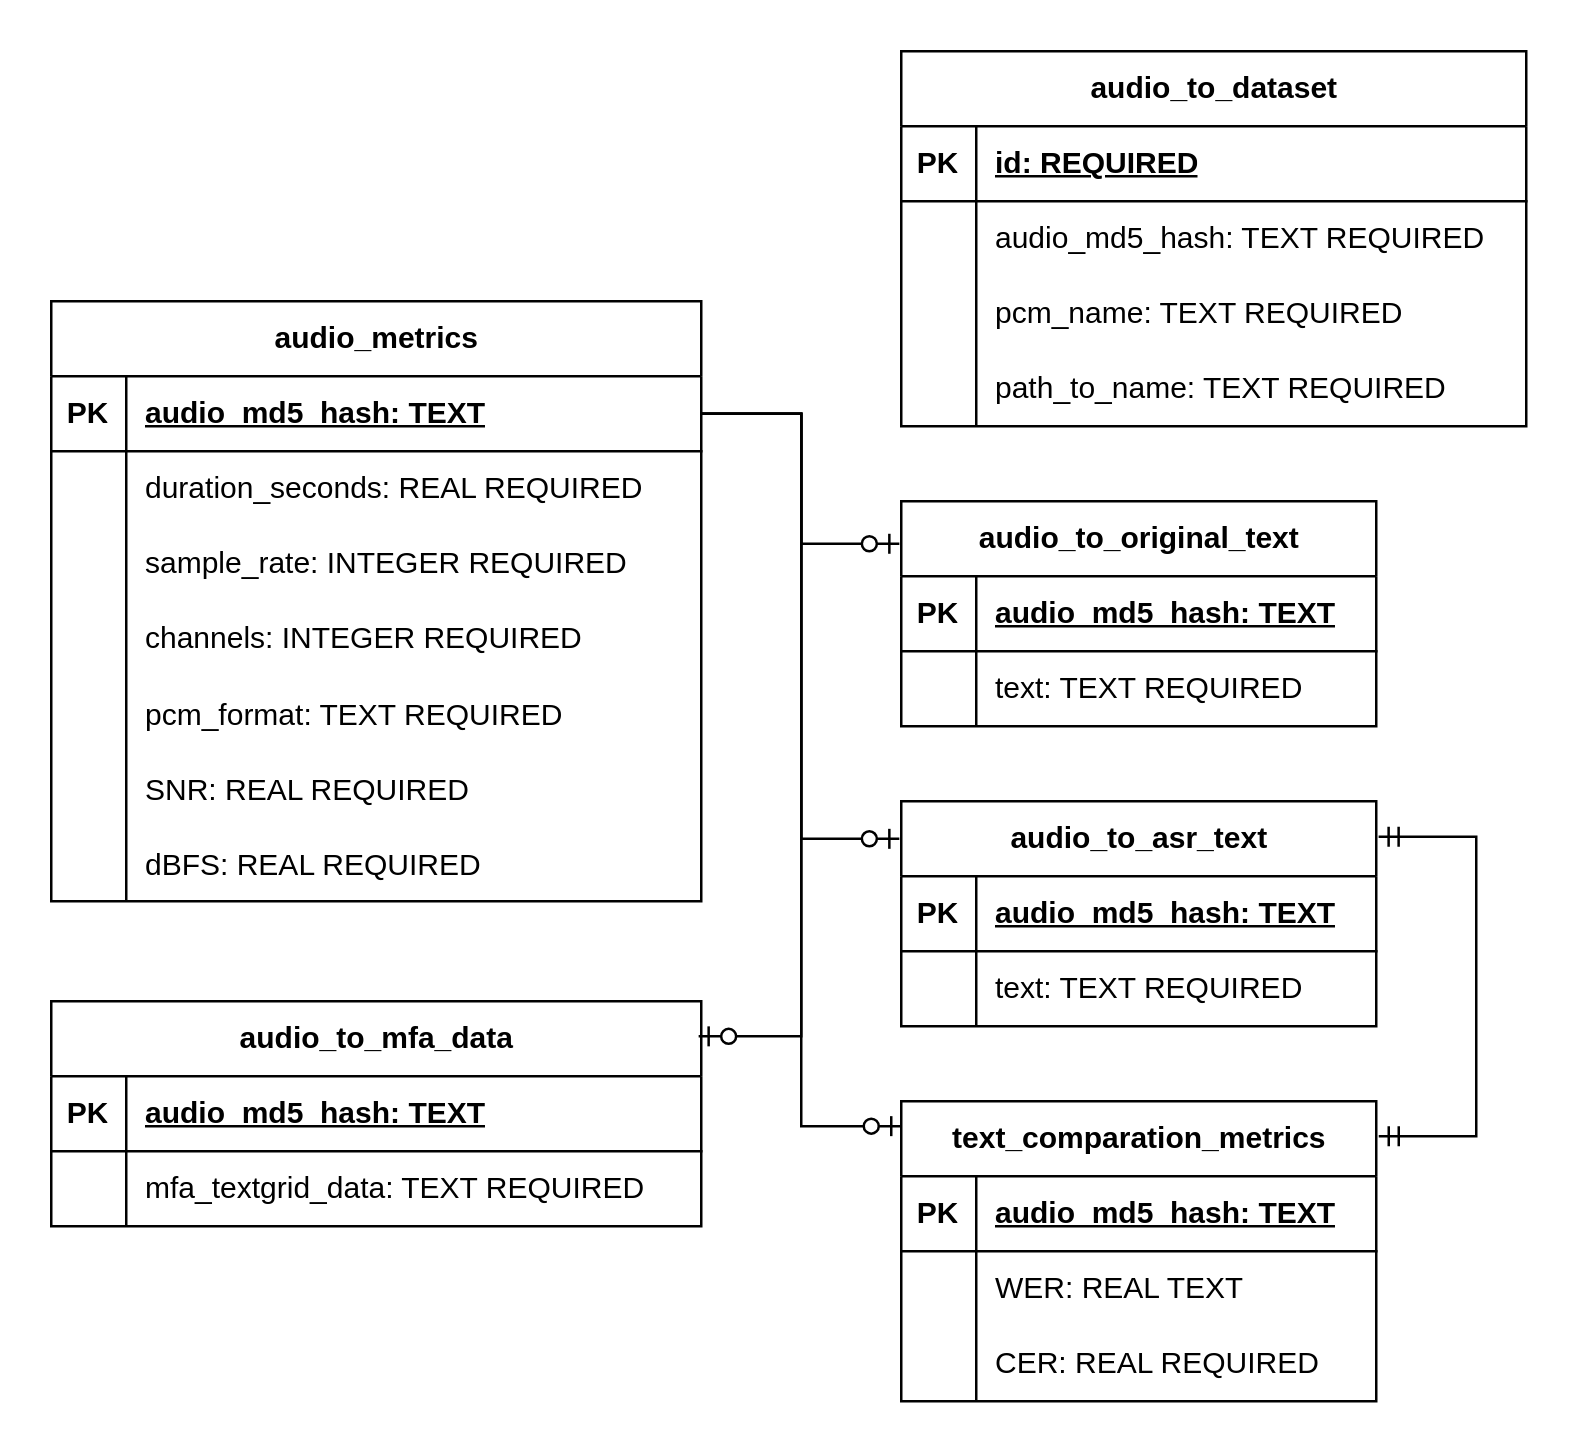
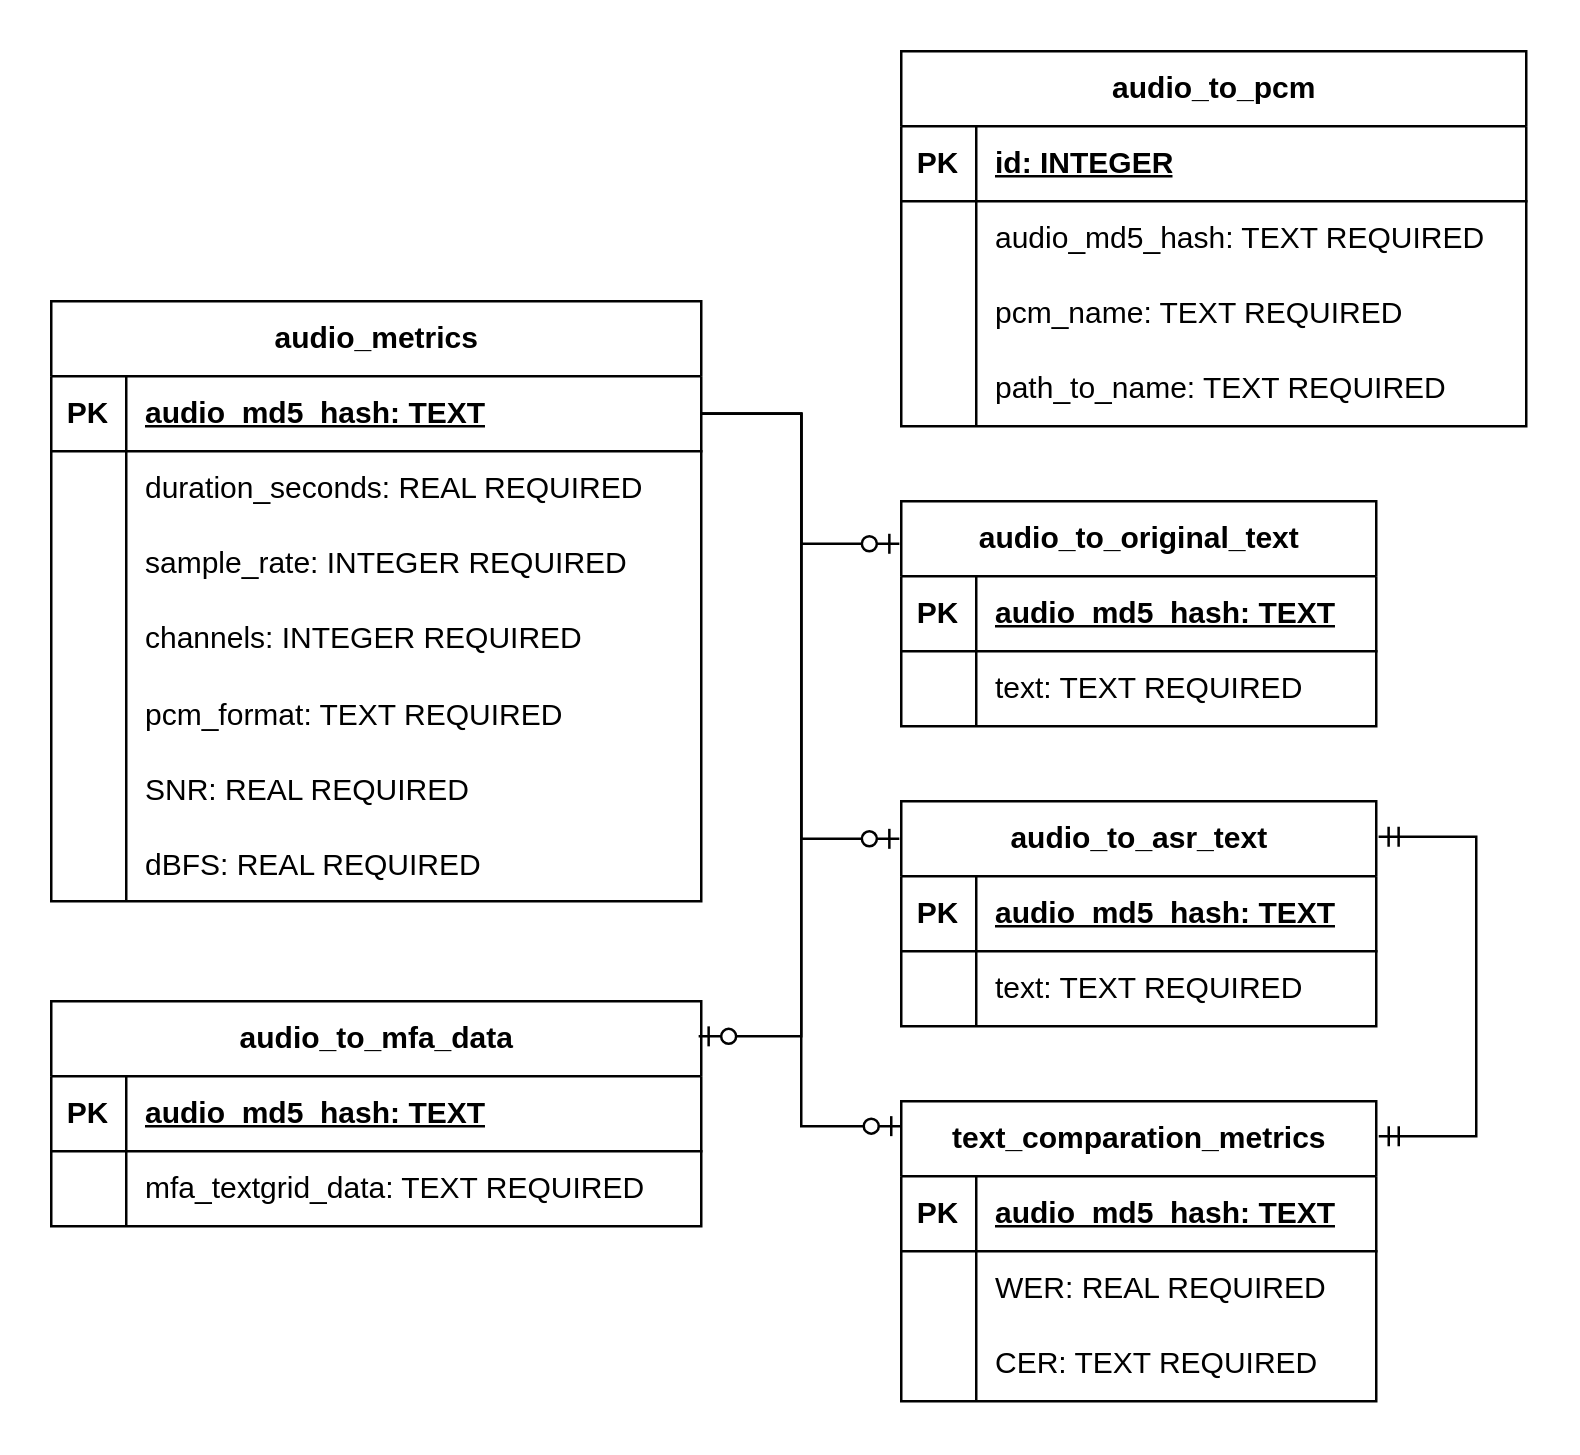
- <mxCell id="24" value="audio_to_dataset" style="shape=table;startSize=30;container=1;collapsible=1;childLayout=tableLayout;fixedRows=1;rowLines=0;fontStyle=1;align=center;resizeLast=1;html=1;" vertex="1" parent="1"><mxGeometry x="360" y="20" width="250" height="150" as="geometry" /></mxCell>
+ <mxCell id="24" value="audio_to_pcm" style="shape=table;startSize=30;container=1;collapsible=1;childLayout=tableLayout;fixedRows=1;rowLines=0;fontStyle=1;align=center;resizeLast=1;html=1;" vertex="1" parent="1"><mxGeometry x="360" y="20" width="250" height="150" as="geometry" /></mxCell>
- <mxCell id="27" value="id: REQUIRED" style="shape=partialRectangle;connectable=0;fillColor=none;top=0;left=0;bottom=0;right=0;align=left;spacingLeft=6;fontStyle=5;overflow=hidden;whiteSpace=wrap;html=1;" vertex="1" parent="25"><mxGeometry x="30" width="220" height="30" as="geometry"><mxRectangle width="220" height="30" as="alternateBounds" /></mxGeometry></mxCell>
+ <mxCell id="27" value="id: INTEGER" style="shape=partialRectangle;connectable=0;fillColor=none;top=0;left=0;bottom=0;right=0;align=left;spacingLeft=6;fontStyle=5;overflow=hidden;whiteSpace=wrap;html=1;" vertex="1" parent="25"><mxGeometry x="30" width="220" height="30" as="geometry"><mxRectangle width="220" height="30" as="alternateBounds" /></mxGeometry></mxCell>
- <mxCell id="57" value="WER: REAL TEXT" style="shape=partialRectangle;connectable=0;fillColor=none;top=0;left=0;bottom=0;right=0;align=left;spacingLeft=6;overflow=hidden;whiteSpace=wrap;html=1;" vertex="1" parent="55"><mxGeometry x="30" width="160" height="30" as="geometry"><mxRectangle width="160" height="30" as="alternateBounds" /></mxGeometry></mxCell>
+ <mxCell id="57" value="WER: REAL REQUIRED" style="shape=partialRectangle;connectable=0;fillColor=none;top=0;left=0;bottom=0;right=0;align=left;spacingLeft=6;overflow=hidden;whiteSpace=wrap;html=1;" vertex="1" parent="55"><mxGeometry x="30" width="160" height="30" as="geometry"><mxRectangle width="160" height="30" as="alternateBounds" /></mxGeometry></mxCell>
- <mxCell id="60" value="CER: REAL REQUIRED" style="shape=partialRectangle;connectable=0;fillColor=none;top=0;left=0;bottom=0;right=0;align=left;spacingLeft=6;overflow=hidden;whiteSpace=wrap;html=1;" vertex="1" parent="58"><mxGeometry x="30" width="160" height="30" as="geometry"><mxRectangle width="160" height="30" as="alternateBounds" /></mxGeometry></mxCell>
+ <mxCell id="60" value="CER: TEXT REQUIRED" style="shape=partialRectangle;connectable=0;fillColor=none;top=0;left=0;bottom=0;right=0;align=left;spacingLeft=6;overflow=hidden;whiteSpace=wrap;html=1;" vertex="1" parent="58"><mxGeometry x="30" width="160" height="30" as="geometry"><mxRectangle width="160" height="30" as="alternateBounds" /></mxGeometry></mxCell>
